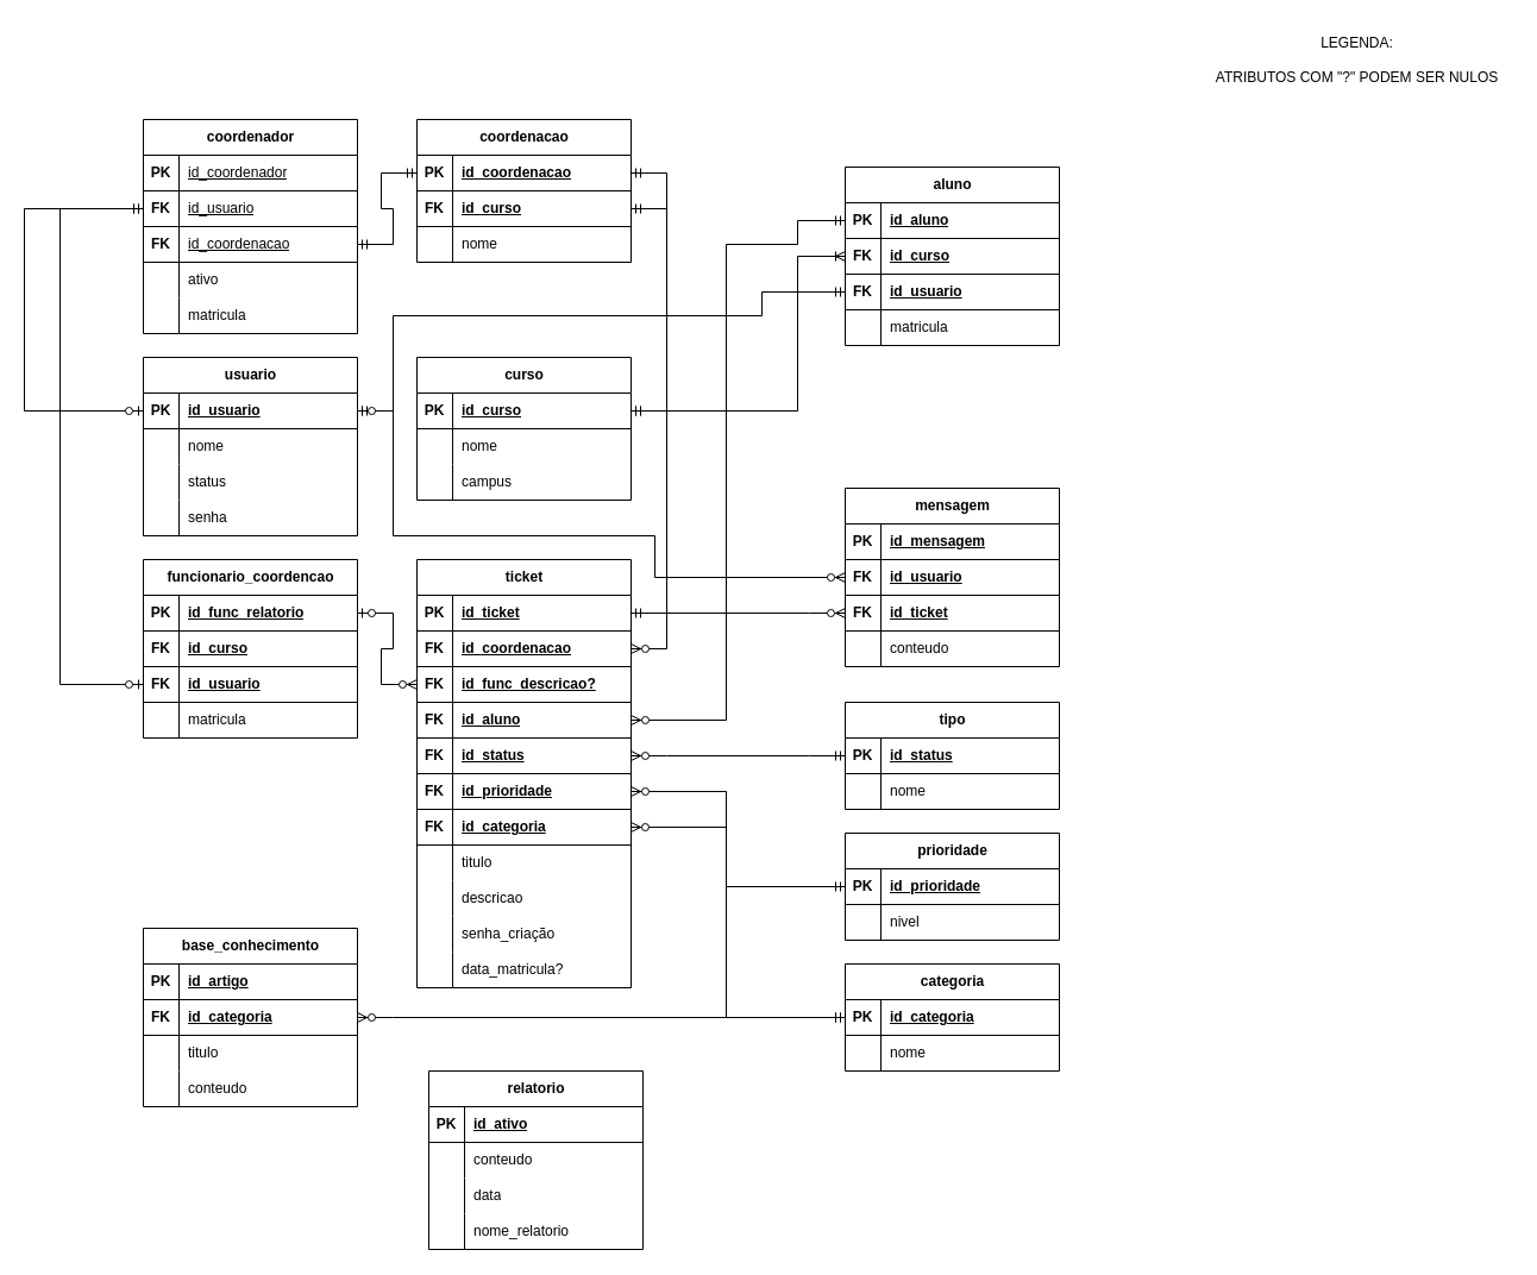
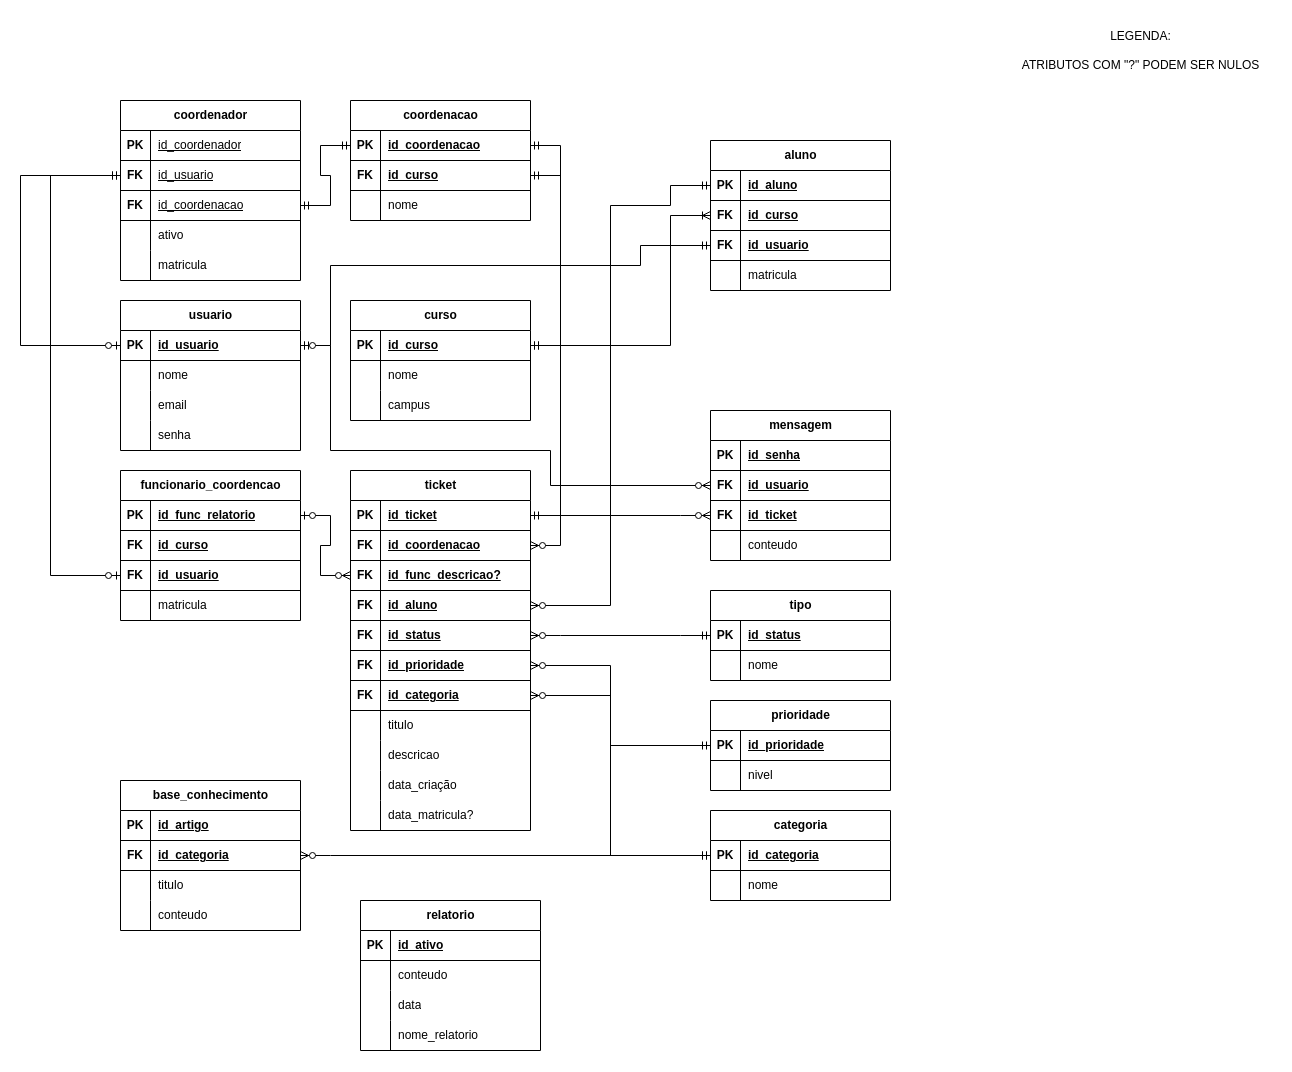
- <mxCell id="47" value="status" style="shape=partialRectangle;connectable=0;fillColor=none;top=0;left=0;bottom=0;right=0;align=left;spacingLeft=6;overflow=hidden;whiteSpace=wrap;html=1;" vertex="1" parent="45"><mxGeometry x="30" width="150" height="30" as="geometry"><mxRectangle width="150" height="30" as="alternateBounds" /></mxGeometry></mxCell>
+ <mxCell id="47" value="email" style="shape=partialRectangle;connectable=0;fillColor=none;top=0;left=0;bottom=0;right=0;align=left;spacingLeft=6;overflow=hidden;whiteSpace=wrap;html=1;" vertex="1" parent="45"><mxGeometry x="30" width="150" height="30" as="geometry"><mxRectangle width="150" height="30" as="alternateBounds" /></mxGeometry></mxCell>
- <mxCell id="115" value="id_mensagem" style="shape=partialRectangle;connectable=0;fillColor=none;top=0;left=0;bottom=0;right=0;align=left;spacingLeft=6;fontStyle=5;overflow=hidden;whiteSpace=wrap;html=1;" vertex="1" parent="113"><mxGeometry x="30" width="150" height="30" as="geometry"><mxRectangle width="150" height="30" as="alternateBounds" /></mxGeometry></mxCell>
+ <mxCell id="115" value="id_senha" style="shape=partialRectangle;connectable=0;fillColor=none;top=0;left=0;bottom=0;right=0;align=left;spacingLeft=6;fontStyle=5;overflow=hidden;whiteSpace=wrap;html=1;" vertex="1" parent="113"><mxGeometry x="30" width="150" height="30" as="geometry"><mxRectangle width="150" height="30" as="alternateBounds" /></mxGeometry></mxCell>
- <mxCell id="107" value="&lt;span style=&quot;text-align: center;&quot;&gt;senha_criação&lt;/span&gt;" style="shape=partialRectangle;connectable=0;fillColor=none;top=0;left=0;bottom=0;right=0;align=left;spacingLeft=6;overflow=hidden;whiteSpace=wrap;html=1;" vertex="1" parent="105"><mxGeometry x="30" width="150" height="30" as="geometry"><mxRectangle width="150" height="30" as="alternateBounds" /></mxGeometry></mxCell>
+ <mxCell id="107" value="&lt;span style=&quot;text-align: center;&quot;&gt;data_criação&lt;/span&gt;" style="shape=partialRectangle;connectable=0;fillColor=none;top=0;left=0;bottom=0;right=0;align=left;spacingLeft=6;overflow=hidden;whiteSpace=wrap;html=1;" vertex="1" parent="105"><mxGeometry x="30" width="150" height="30" as="geometry"><mxRectangle width="150" height="30" as="alternateBounds" /></mxGeometry></mxCell>
